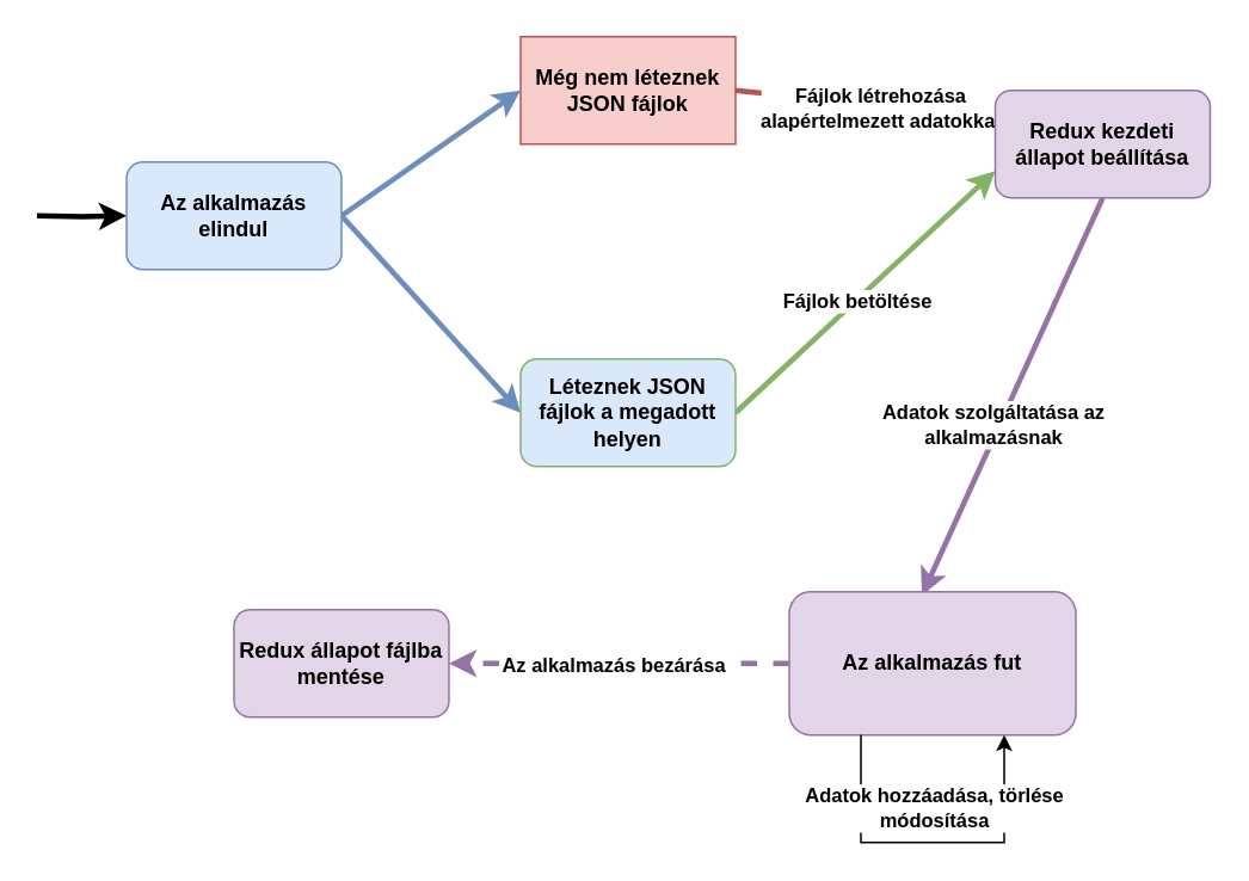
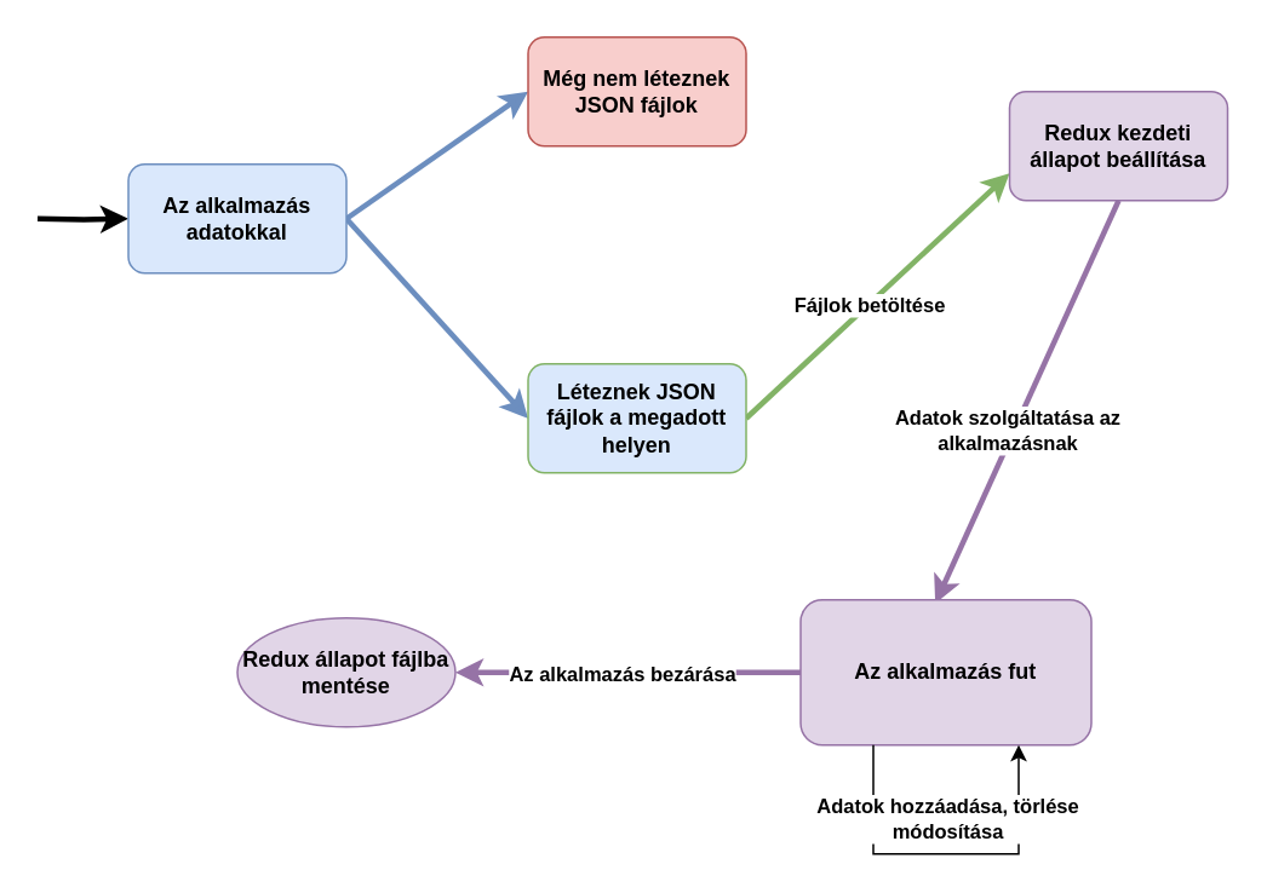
- <mxCell id="6" value="&lt;b&gt;Még nem léteznek JSON fájlok&lt;/b&gt;" style="whiteSpace=wrap;html=1;fillColor=#f8cecc;strokeColor=#b85450;rounded=0;" parent="1" vertex="1"><mxGeometry x="290" y="20" width="120" height="60" as="geometry" /></mxCell>
+ <mxCell id="6" value="&lt;b&gt;Még nem léteznek JSON fájlok&lt;/b&gt;" style="rounded=1;whiteSpace=wrap;html=1;fillColor=#f8cecc;strokeColor=#b85450;" parent="1" vertex="1"><mxGeometry x="290" y="20" width="120" height="60" as="geometry" /></mxCell>
- <mxCell id="4" style="edgeStyle=none;rounded=0;orthogonalLoop=1;jettySize=auto;html=1;exitX=1;exitY=0.5;exitDx=0;exitDy=0;entryX=0;entryY=0.25;entryDx=0;entryDy=0;fillColor=#f8cecc;strokeColor=#b85450;strokeWidth=3;" parent="1" source="6" target="12" edge="1"><mxGeometry relative="1" as="geometry" /></mxCell>
- <mxCell id="5" value="&lt;div&gt;&lt;b&gt;Fájlok létrehozása&lt;/b&gt;&lt;/div&gt;&lt;div&gt;&lt;b&gt;alapértelmezett adatokkal&lt;/b&gt;&lt;/div&gt;" style="edgeLabel;html=1;align=center;verticalAlign=middle;resizable=0;points=[];labelBorderColor=none;spacing=5;spacingLeft=5;" parent="4" vertex="1" connectable="0"><mxGeometry x="-0.16" y="-1" relative="1" as="geometry"><mxPoint x="17" y="2" as="offset" /></mxGeometry></mxCell>
- <mxCell id="20" value="&lt;div&gt;&lt;b&gt;Az alkalmazás&lt;/b&gt;&lt;/div&gt;&lt;div&gt;&lt;b&gt;elindul&lt;/b&gt;&lt;br&gt;&lt;/div&gt;" style="rounded=1;whiteSpace=wrap;html=1;fillColor=#dae8fc;strokeColor=#6c8ebf;" parent="1" vertex="1"><mxGeometry x="70" y="90" width="120" height="60" as="geometry" /></mxCell>
+ <mxCell id="20" value="&lt;div&gt;&lt;b&gt;Az alkalmazás&lt;/b&gt;&lt;/div&gt;&lt;div&gt;&lt;b&gt;adatokkal&lt;/b&gt;&lt;br&gt;&lt;/div&gt;" style="rounded=1;whiteSpace=wrap;html=1;fillColor=#dae8fc;strokeColor=#6c8ebf;" parent="1" vertex="1"><mxGeometry x="70" y="90" width="120" height="60" as="geometry" /></mxCell>
- <mxCell id="18" value="&lt;b&gt;Redux állapot fájlba mentése&lt;/b&gt;" style="rounded=1;whiteSpace=wrap;html=1;fillColor=#e1d5e7;strokeColor=#9673a6;" parent="1" vertex="1"><mxGeometry x="130" y="340" width="120" height="60" as="geometry" /></mxCell>
+ <mxCell id="18" value="&lt;b&gt;Redux állapot fájlba mentése&lt;/b&gt;" style="ellipse;whiteSpace=wrap;html=1;fillColor=#e1d5e7;strokeColor=#9673a6;" parent="1" vertex="1"><mxGeometry x="130" y="340" width="120" height="60" as="geometry" /></mxCell>
- <mxCell id="13" style="edgeStyle=orthogonalEdgeStyle;rounded=0;orthogonalLoop=1;jettySize=auto;html=1;exitX=0;exitY=0.5;exitDx=0;exitDy=0;entryX=1;entryY=0.5;entryDx=0;entryDy=0;fillColor=#e1d5e7;strokeColor=#9673a6;strokeWidth=3;dashed=1;" parent="1" source="15" target="18" edge="1"><mxGeometry relative="1" as="geometry" /></mxCell>
+ <mxCell id="13" style="edgeStyle=orthogonalEdgeStyle;rounded=0;orthogonalLoop=1;jettySize=auto;html=1;exitX=0;exitY=0.5;exitDx=0;exitDy=0;entryX=1;entryY=0.5;entryDx=0;entryDy=0;fillColor=#e1d5e7;strokeColor=#9673a6;strokeWidth=3;" parent="1" source="15" target="18" edge="1"><mxGeometry relative="1" as="geometry" /></mxCell>
